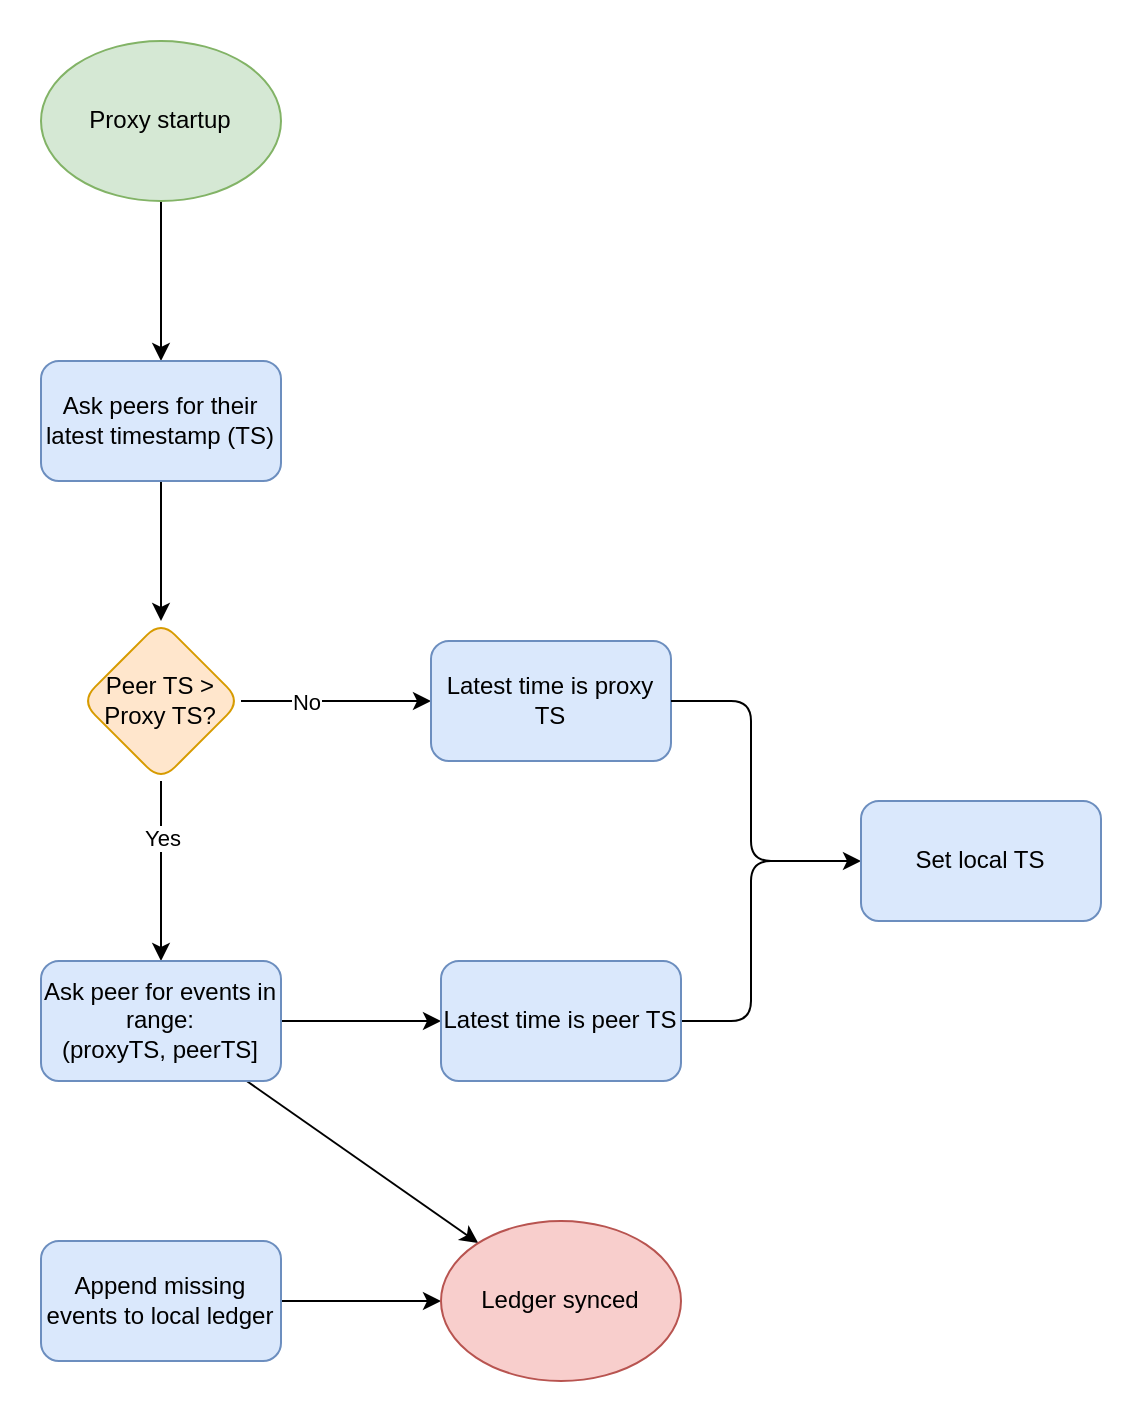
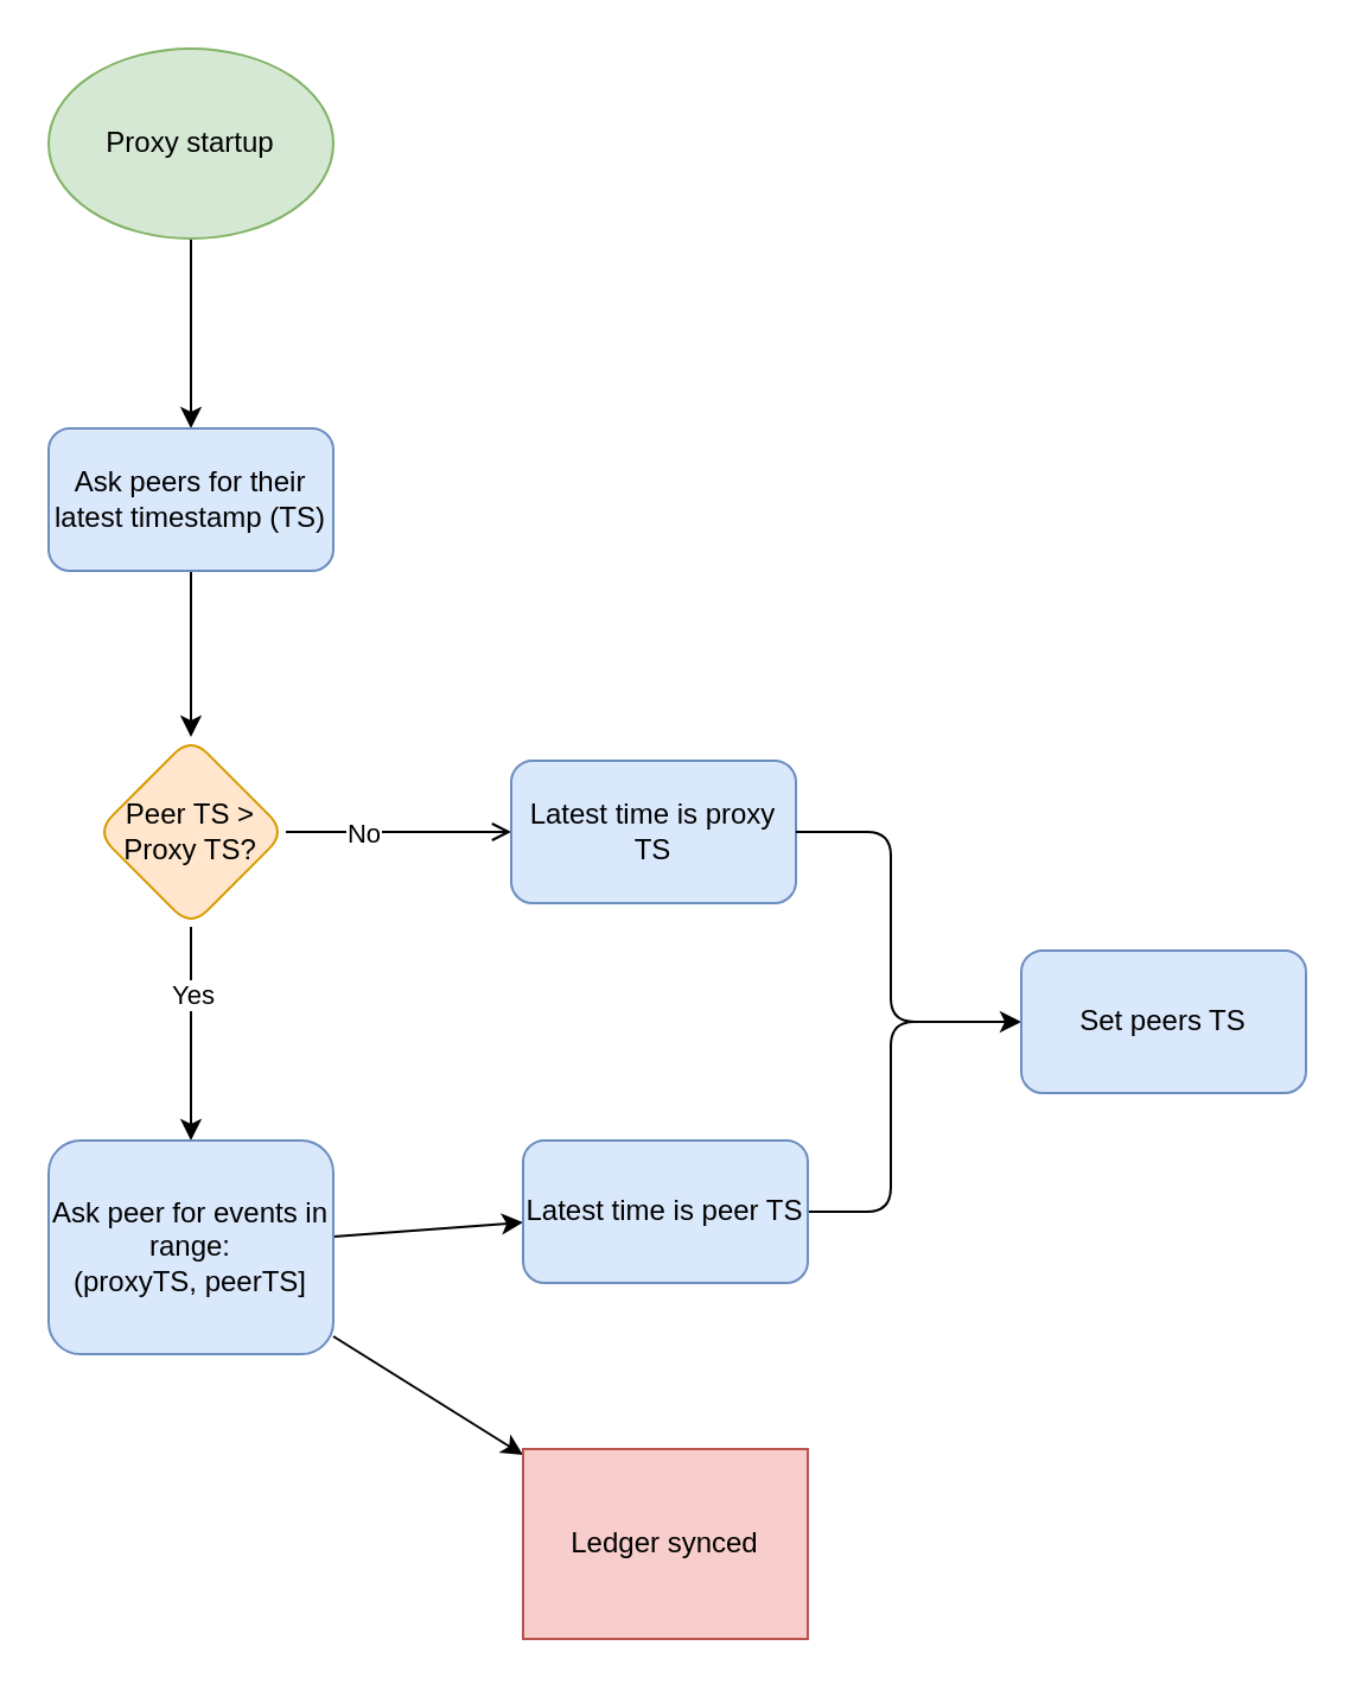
- <mxCell id="6" value="" style="edgeStyle=none;html=1;" parent="1" source="10" target="11" edge="1"><mxGeometry relative="1" as="geometry" /></mxCell>
+ <mxCell id="6" value="" style="edgeStyle=none;html=1;endArrow=open;" parent="1" source="10" target="11" edge="1"><mxGeometry relative="1" as="geometry" /></mxCell>
- <mxCell id="20" value="Set local TS" style="rounded=1;whiteSpace=wrap;html=1;fillColor=#dae8fc;strokeColor=#6c8ebf;" parent="1" vertex="1"><mxGeometry x="430" y="400" width="120" height="60" as="geometry" /></mxCell>
+ <mxCell id="20" value="Set peers TS" style="rounded=1;whiteSpace=wrap;html=1;fillColor=#dae8fc;strokeColor=#6c8ebf;" parent="1" vertex="1"><mxGeometry x="430" y="400" width="120" height="60" as="geometry" /></mxCell>
- <mxCell id="14" value="Ask peer for events in range:&lt;br&gt;(proxyTS, peerTS]" style="whiteSpace=wrap;html=1;fillColor=#dae8fc;strokeColor=#6c8ebf;rounded=1;" parent="1" vertex="1"><mxGeometry x="20" y="480" width="120" height="60" as="geometry" /></mxCell>
+ <mxCell id="14" value="Ask peer for events in range:&lt;br&gt;(proxyTS, peerTS]" style="whiteSpace=wrap;html=1;fillColor=#dae8fc;strokeColor=#6c8ebf;rounded=1;" parent="1" vertex="1"><mxGeometry x="20" y="480" width="120" height="90" as="geometry" /></mxCell>
- <mxCell id="16" value="Append missing events to local ledger" style="whiteSpace=wrap;html=1;fillColor=#dae8fc;strokeColor=#6c8ebf;rounded=1;" parent="1" vertex="1"><mxGeometry x="20" y="620" width="120" height="60" as="geometry" /></mxCell>
- <mxCell id="15" value="" style="edgeStyle=orthogonalEdgeStyle;rounded=0;orthogonalLoop=1;jettySize=auto;html=1;" parent="1" source="16" target="21" edge="1"><mxGeometry relative="1" as="geometry" /></mxCell>
- <mxCell id="21" value="Ledger synced" style="ellipse;whiteSpace=wrap;html=1;fillColor=#f8cecc;strokeColor=#b85450;rounded=1;" parent="1" vertex="1"><mxGeometry x="220" y="610" width="120" height="80" as="geometry" /></mxCell>
+ <mxCell id="21" value="Ledger synced" style="whiteSpace=wrap;html=1;fillColor=#f8cecc;strokeColor=#b85450;rounded=0;" parent="1" vertex="1"><mxGeometry x="220" y="610" width="120" height="80" as="geometry" /></mxCell>
